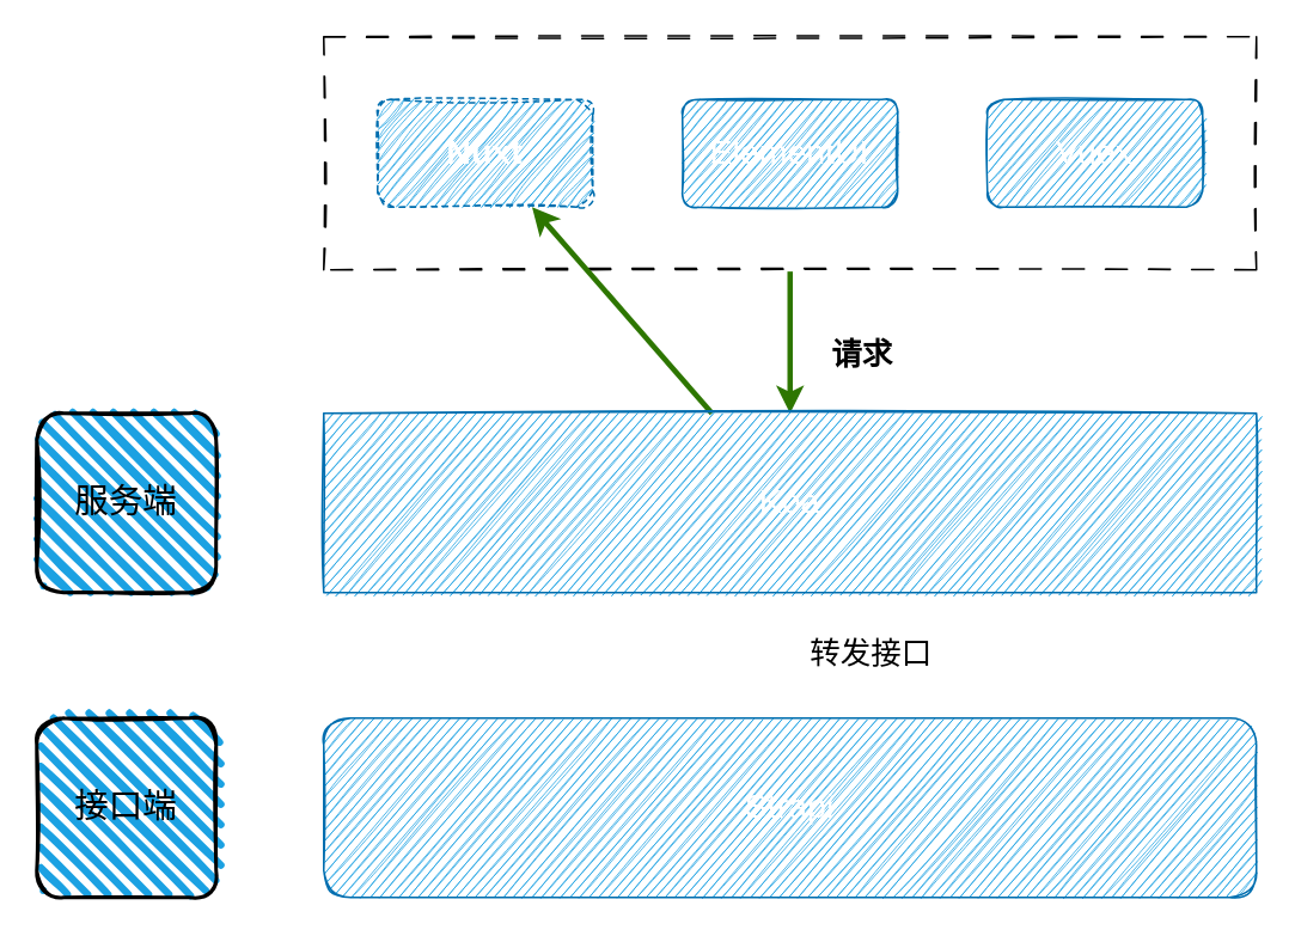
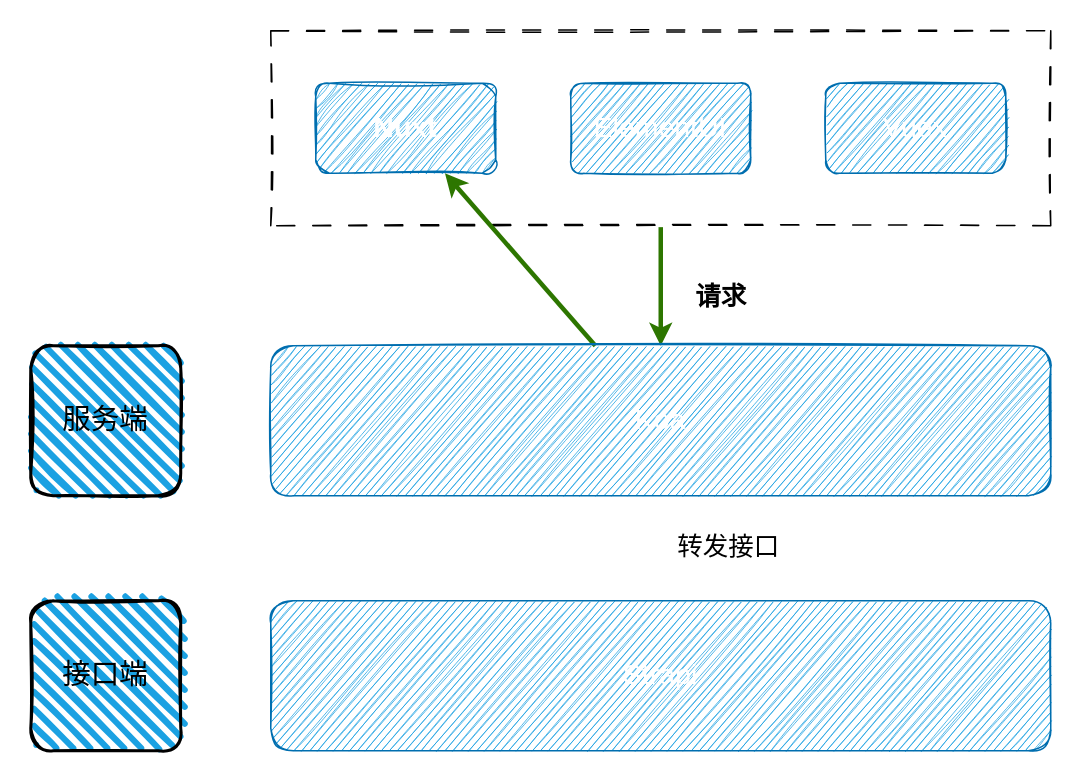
- <mxCell id="4" value="&lt;b&gt;&lt;font style=&quot;font-size: 19px;&quot;&gt;Nuxt&lt;/font&gt;&lt;/b&gt;" style="rounded=1;whiteSpace=wrap;html=1;sketch=1;curveFitting=1;jiggle=2;fillColor=#1ba1e2;fontColor=#ffffff;strokeColor=#006EAF;dashed=1;" parent="1" vertex="1"><mxGeometry x="210" y="55" width="120" height="60" as="geometry" /></mxCell>
+ <mxCell id="4" value="&lt;b&gt;&lt;font style=&quot;font-size: 19px;&quot;&gt;Nuxt&lt;/font&gt;&lt;/b&gt;" style="rounded=1;whiteSpace=wrap;html=1;sketch=1;curveFitting=1;jiggle=2;fillColor=#1ba1e2;fontColor=#ffffff;strokeColor=#006EAF;" parent="1" vertex="1"><mxGeometry x="210" y="55" width="120" height="60" as="geometry" /></mxCell>
- <mxCell id="7" value="Koa" style="whiteSpace=wrap;html=1;sketch=1;fontSize=19;fillColor=#1ba1e2;fontColor=#ffffff;strokeColor=#006EAF;rounded=0;" parent="1" vertex="1"><mxGeometry x="180" y="230" width="520" height="100" as="geometry" /></mxCell>
+ <mxCell id="7" value="Koa" style="rounded=1;whiteSpace=wrap;html=1;sketch=1;fontSize=19;fillColor=#1ba1e2;fontColor=#ffffff;strokeColor=#006EAF;" parent="1" vertex="1"><mxGeometry x="180" y="230" width="520" height="100" as="geometry" /></mxCell>
